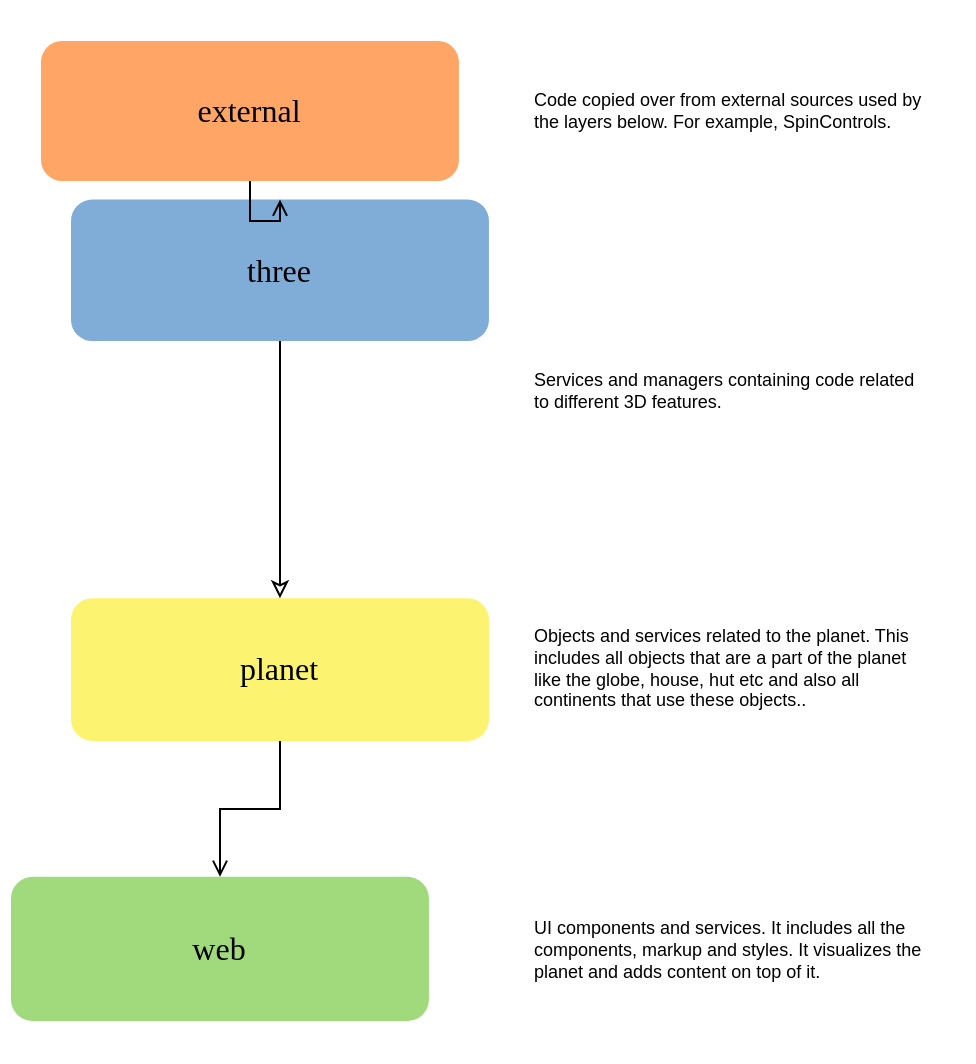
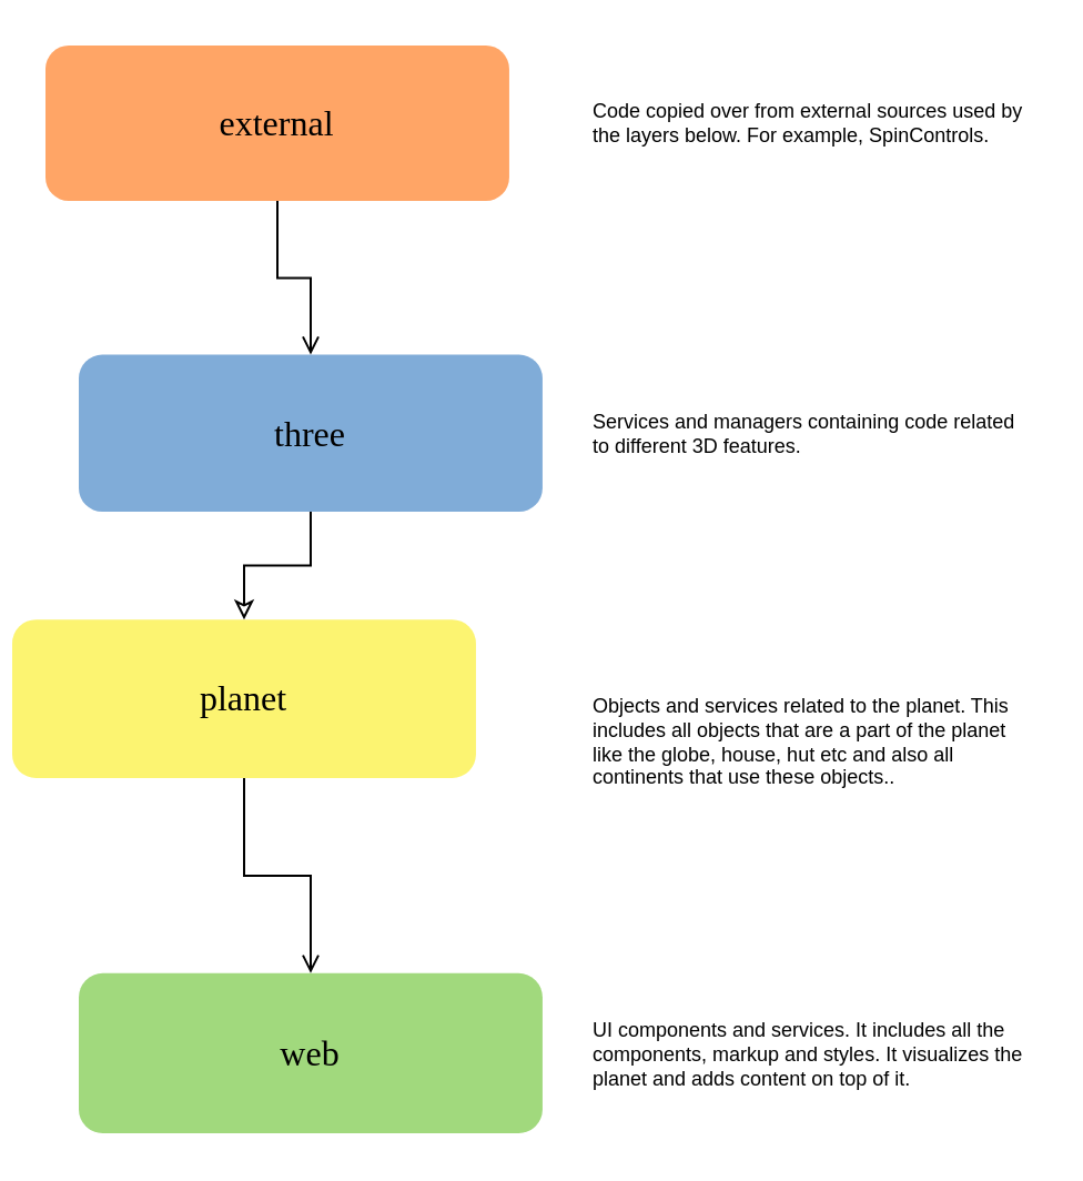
- <mxCell id="3" value="three" style="rounded=1;whiteSpace=wrap;html=1;glass=0;shadow=0;fillColor=#80acd8ff;strokeColor=none;fontFamily=Varela Round;fontSource=https%3A%2F%2Ffonts.googleapis.com%2Fcss%3Ffamily%3DVarela%2BRound;fontSize=16;" parent="1" vertex="1"><mxGeometry x="35" y="99.31" width="208.97" height="70.69" as="geometry" /></mxCell>
+ <mxCell id="3" value="three" style="rounded=1;whiteSpace=wrap;html=1;glass=0;shadow=0;fillColor=#80acd8ff;strokeColor=none;fontFamily=Varela Round;fontSource=https%3A%2F%2Ffonts.googleapis.com%2Fcss%3Ffamily%3DVarela%2BRound;fontSize=16;" parent="1" vertex="1"><mxGeometry x="35" y="159.31" width="208.97" height="70.69" as="geometry" /></mxCell>
- <mxCell id="5" value="planet" style="rounded=1;whiteSpace=wrap;html=1;glass=0;shadow=0;fillColor=#fcf471ff;strokeColor=none;fontFamily=Varela Round;fontSource=https%3A%2F%2Ffonts.googleapis.com%2Fcss%3Ffamily%3DVarela%2BRound;fontSize=16;" parent="1" vertex="1"><mxGeometry x="35" y="298.62" width="208.97" height="71.38" as="geometry" /></mxCell>
+ <mxCell id="5" value="planet" style="rounded=1;whiteSpace=wrap;html=1;glass=0;shadow=0;fillColor=#fcf471ff;strokeColor=none;fontFamily=Varela Round;fontSource=https%3A%2F%2Ffonts.googleapis.com%2Fcss%3Ffamily%3DVarela%2BRound;fontSize=16;" parent="1" vertex="1"><mxGeometry x="5" y="278.62" width="208.97" height="71.38" as="geometry" /></mxCell>
- <mxCell id="7" value="web" style="rounded=1;whiteSpace=wrap;html=1;glass=0;shadow=0;fillColor=#a1d97dff;strokeColor=none;fontFamily=Varela Round;fontSource=https%3A%2F%2Ffonts.googleapis.com%2Fcss%3Ffamily%3DVarela%2BRound;fontSize=16;" parent="1" vertex="1"><mxGeometry x="5" y="437.93" width="208.97" height="72.07" as="geometry" /></mxCell>
+ <mxCell id="7" value="web" style="rounded=1;whiteSpace=wrap;html=1;glass=0;shadow=0;fillColor=#a1d97dff;strokeColor=none;fontFamily=Varela Round;fontSource=https%3A%2F%2Ffonts.googleapis.com%2Fcss%3Ffamily%3DVarela%2BRound;fontSize=16;" parent="1" vertex="1"><mxGeometry x="35" y="437.93" width="208.97" height="72.07" as="geometry" /></mxCell>
